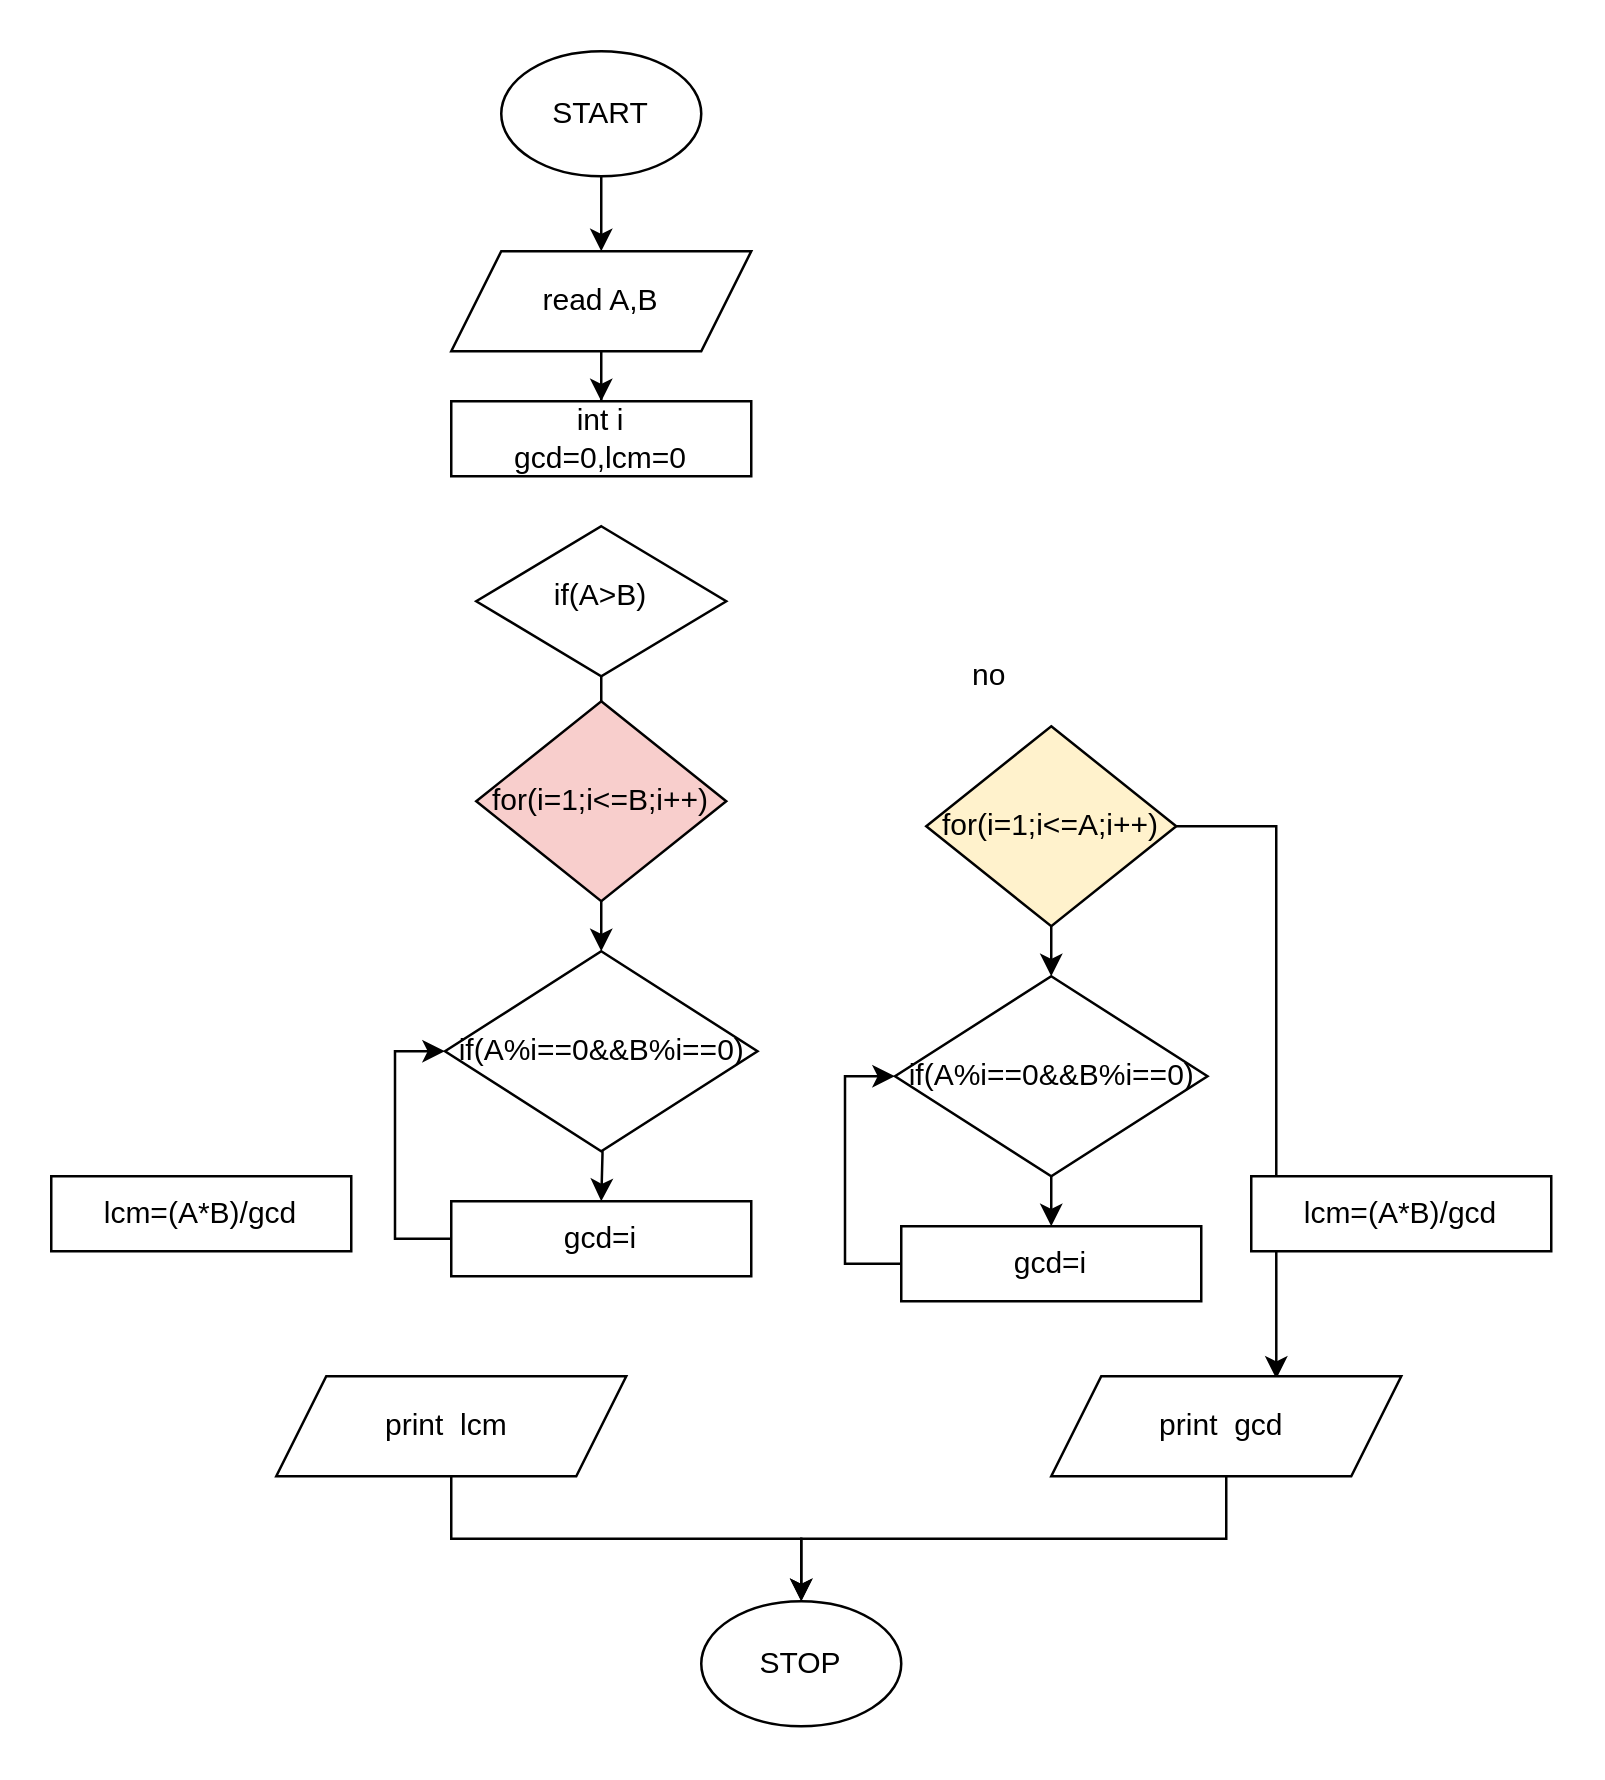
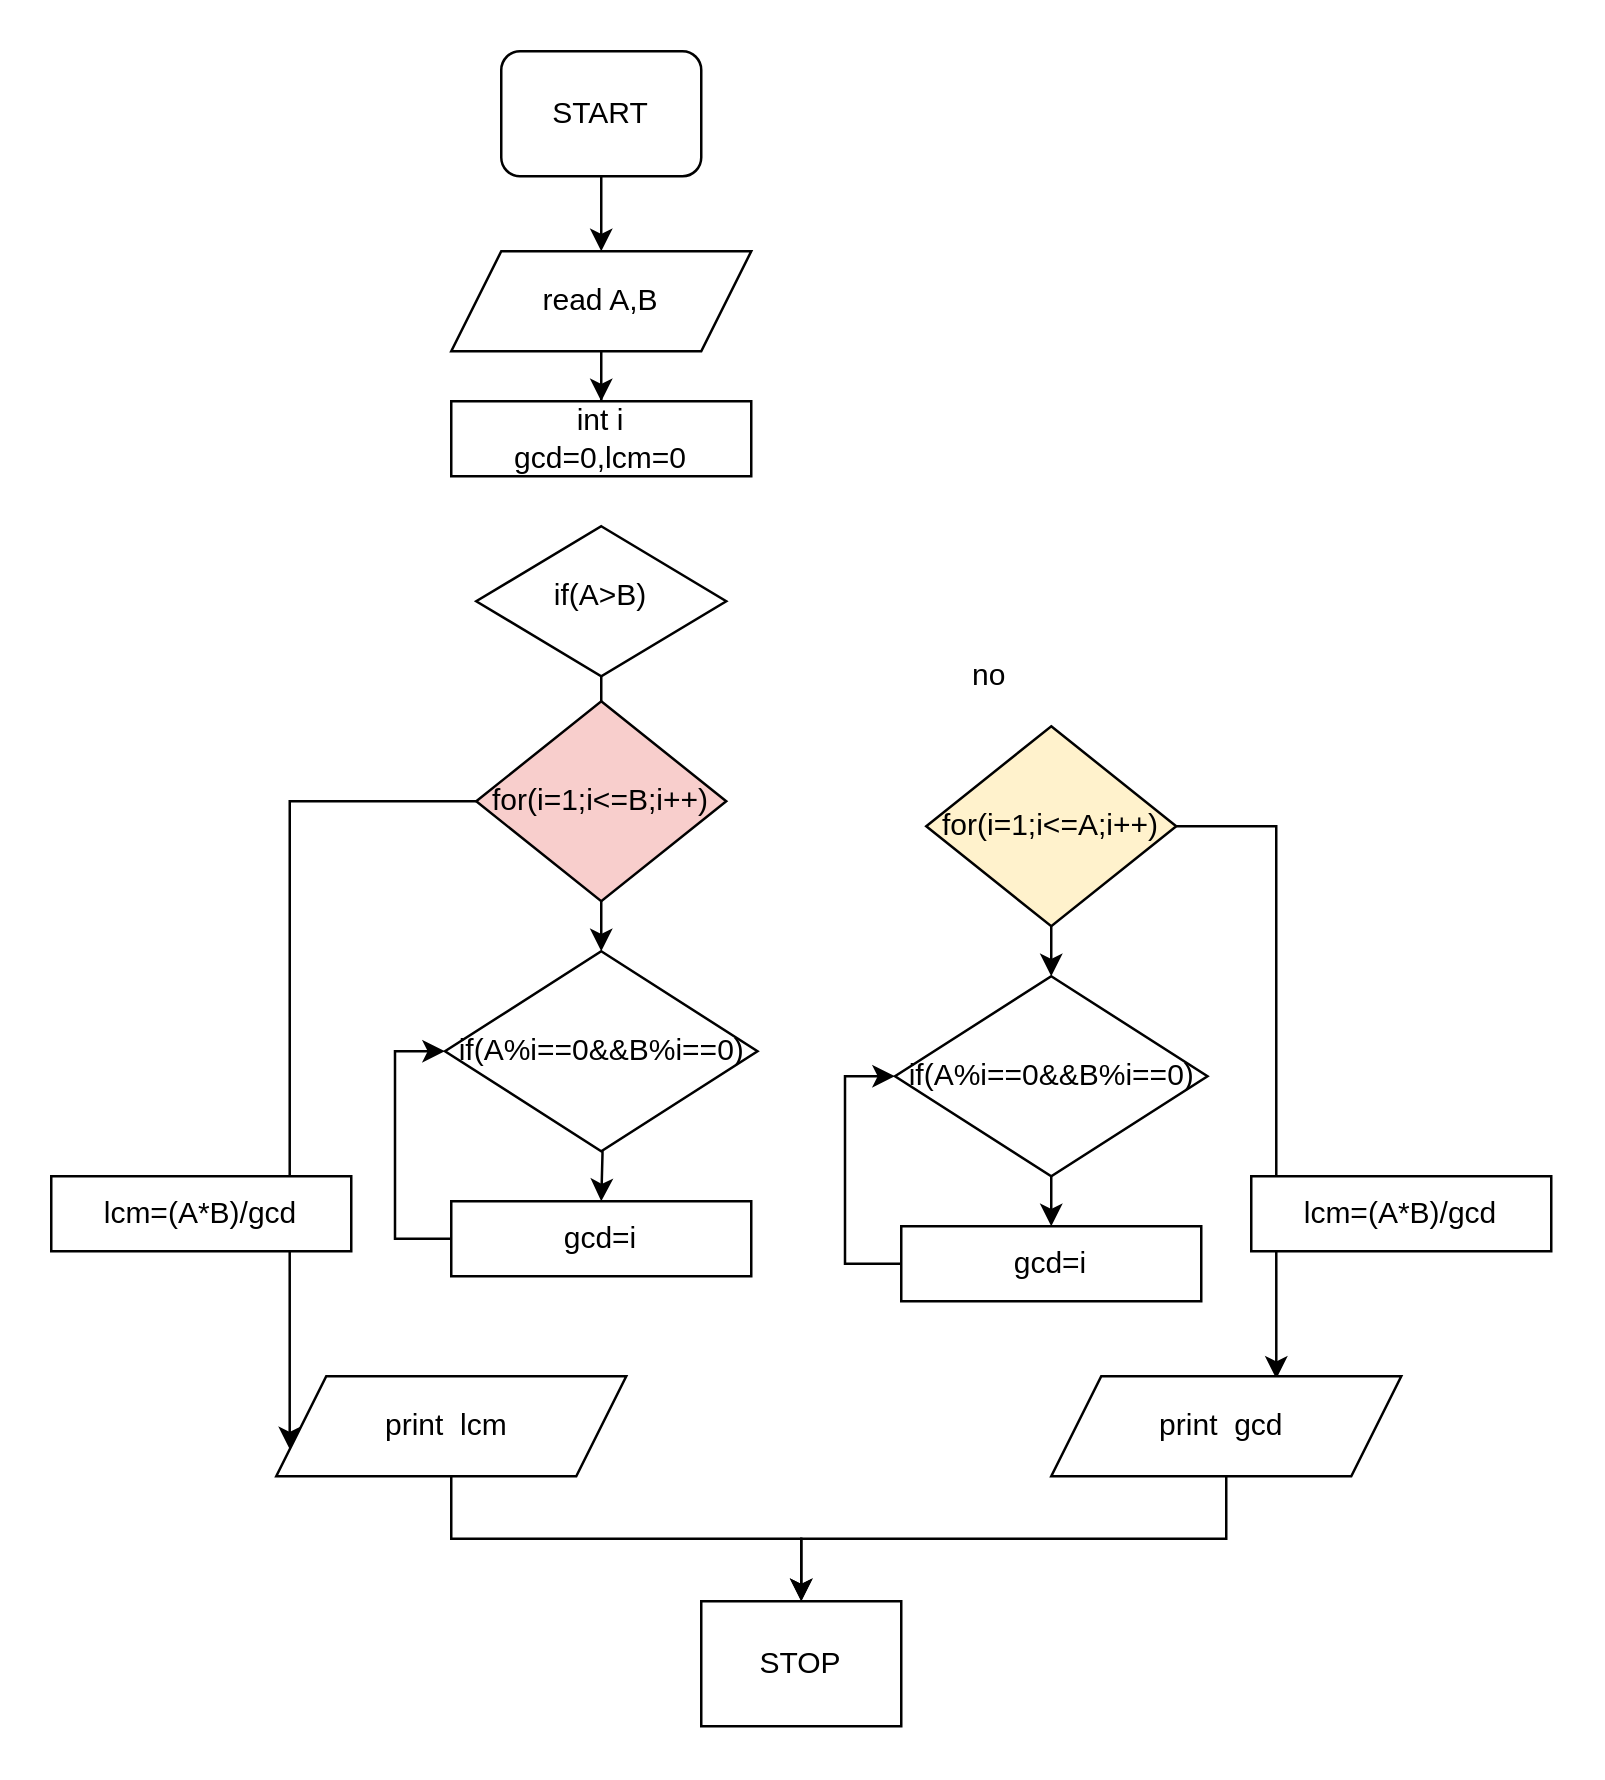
- <mxCell id="6" value="START" style="ellipse;whiteSpace=wrap;html=1;" vertex="1" parent="1"><mxGeometry x="200" y="20" width="80" height="50" as="geometry" /></mxCell>
+ <mxCell id="6" value="START" style="whiteSpace=wrap;html=1;rounded=1;" vertex="1" parent="1"><mxGeometry x="200" y="20" width="80" height="50" as="geometry" /></mxCell>
+ <mxCell id="18" style="edgeStyle=orthogonalEdgeStyle;rounded=0;orthogonalLoop=1;jettySize=auto;html=1;exitX=0;exitY=0.5;exitDx=0;exitDy=0;entryX=0;entryY=0.75;entryDx=0;entryDy=0;" edge="1" parent="1" source="19" target="16"><mxGeometry relative="1" as="geometry" /></mxCell>
- <mxCell id="7" value="STOP" style="ellipse;whiteSpace=wrap;html=1;" vertex="1" parent="1"><mxGeometry x="280" y="640" width="80" height="50" as="geometry" /></mxCell>
+ <mxCell id="7" value="STOP" style="whiteSpace=wrap;html=1;rounded=0;" vertex="1" parent="1"><mxGeometry x="280" y="640" width="80" height="50" as="geometry" /></mxCell>
